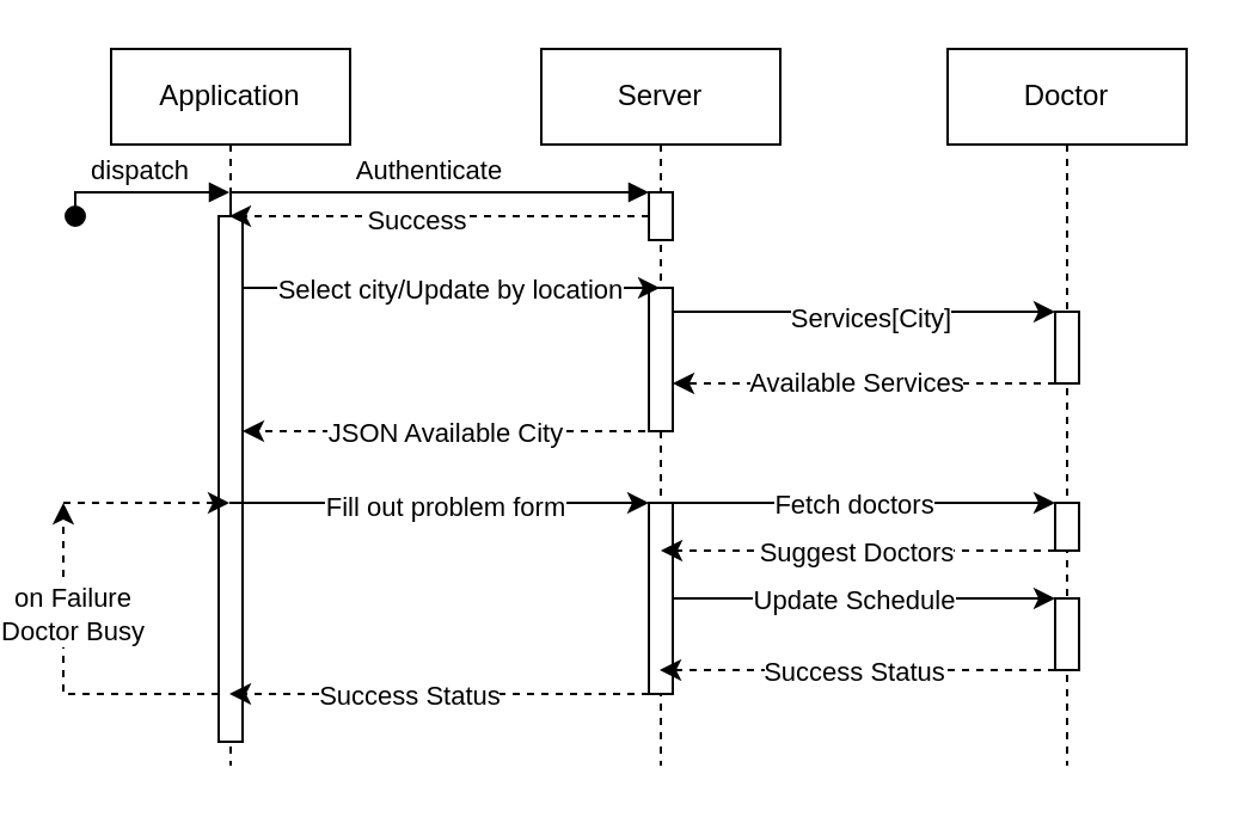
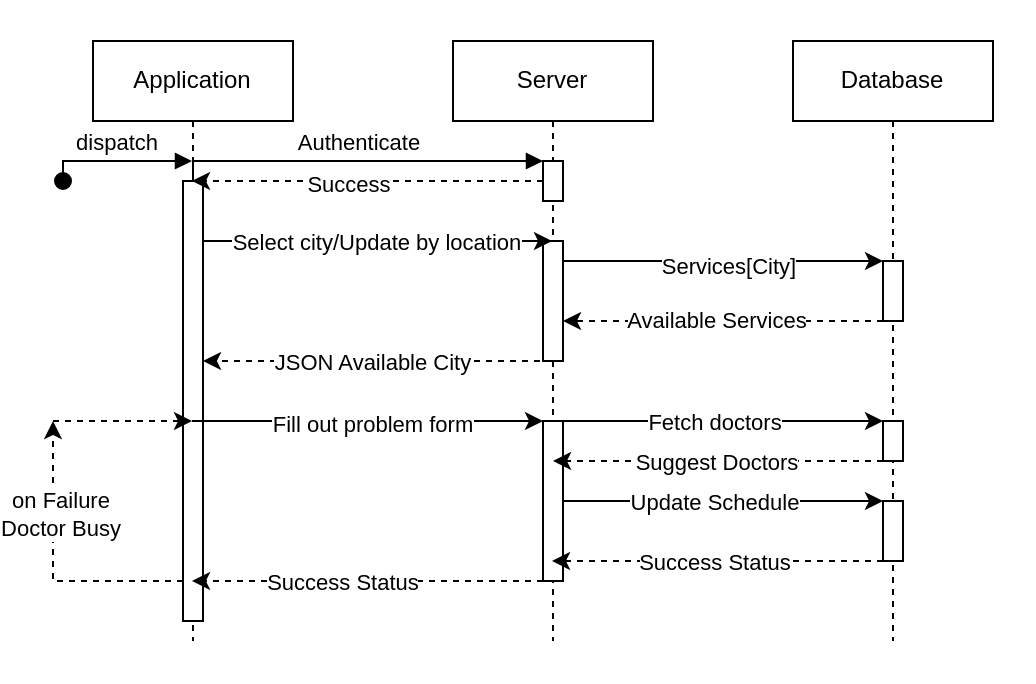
- <mxCell id="15" value="Doctor" style="shape=umlLifeline;perimeter=lifelinePerimeter;whiteSpace=wrap;html=1;container=0;dropTarget=0;collapsible=0;recursiveResize=0;outlineConnect=0;portConstraint=eastwest;newEdgeStyle={&quot;edgeStyle&quot;:&quot;elbowEdgeStyle&quot;,&quot;elbow&quot;:&quot;vertical&quot;,&quot;curved&quot;:0,&quot;rounded&quot;:0};" parent="1" vertex="1"><mxGeometry x="390" y="20" width="100" height="300" as="geometry" /></mxCell>
+ <mxCell id="15" value="Database" style="shape=umlLifeline;perimeter=lifelinePerimeter;whiteSpace=wrap;html=1;container=0;dropTarget=0;collapsible=0;recursiveResize=0;outlineConnect=0;portConstraint=eastwest;newEdgeStyle={&quot;edgeStyle&quot;:&quot;elbowEdgeStyle&quot;,&quot;elbow&quot;:&quot;vertical&quot;,&quot;curved&quot;:0,&quot;rounded&quot;:0};" parent="1" vertex="1"><mxGeometry x="390" y="20" width="100" height="300" as="geometry" /></mxCell>
